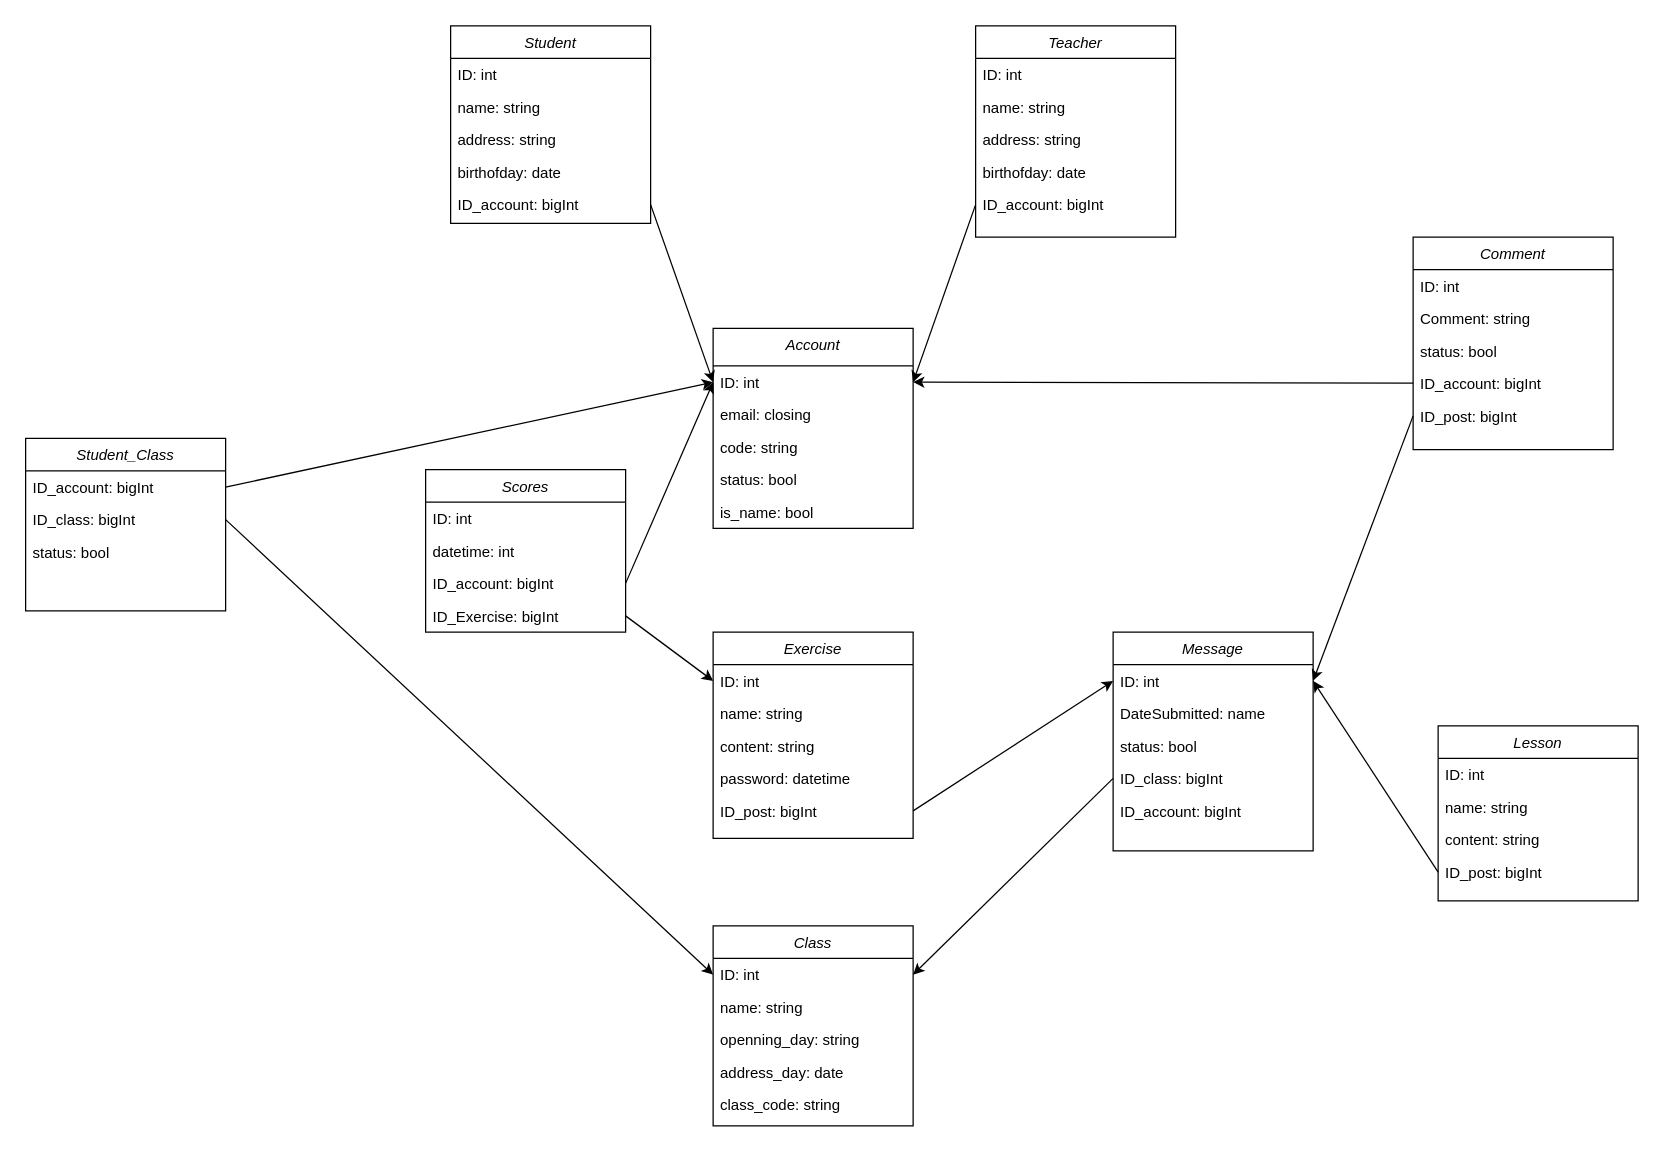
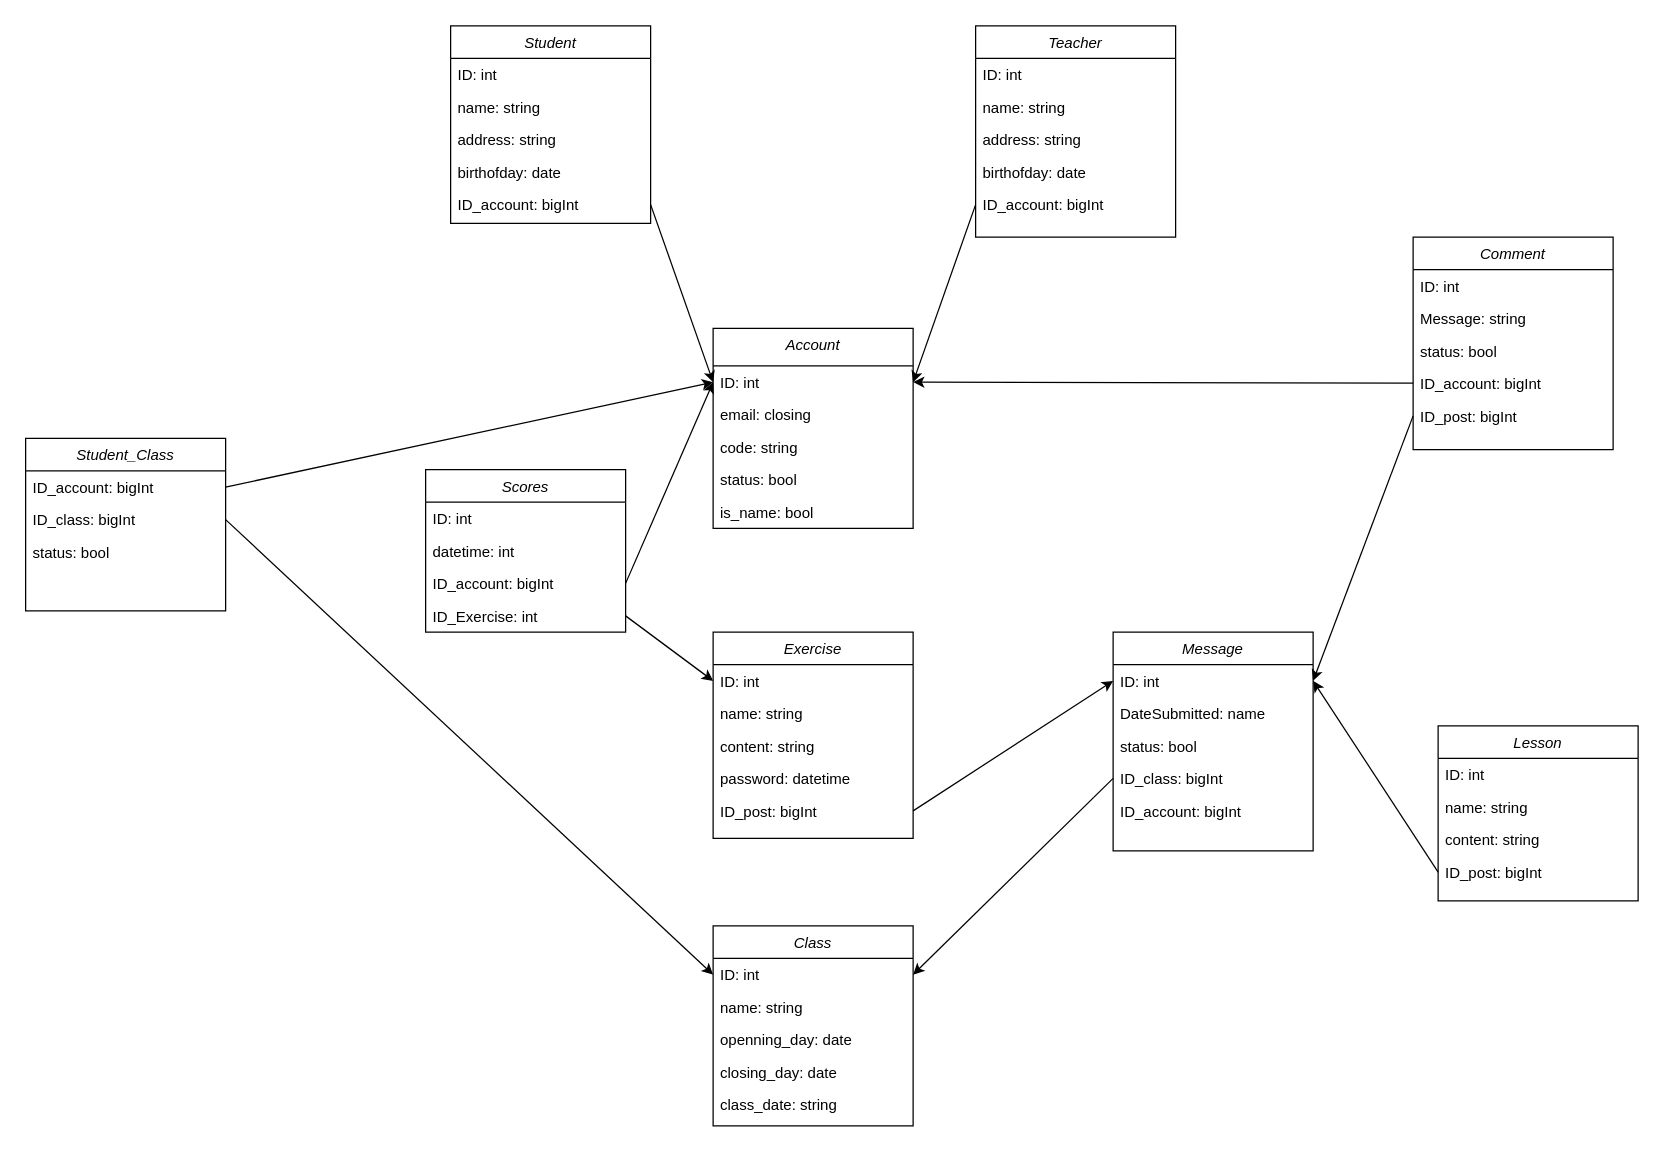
- <mxCell id="62" value="Comment: string" style="text;align=left;verticalAlign=top;spacingLeft=4;spacingRight=4;overflow=hidden;rotatable=0;points=[[0,0.5],[1,0.5]];portConstraint=eastwest;rounded=0;shadow=0;html=0;" parent="60" vertex="1"><mxGeometry y="52" width="160" height="26" as="geometry" /></mxCell>
+ <mxCell id="62" value="Message: string" style="text;align=left;verticalAlign=top;spacingLeft=4;spacingRight=4;overflow=hidden;rotatable=0;points=[[0,0.5],[1,0.5]];portConstraint=eastwest;rounded=0;shadow=0;html=0;" parent="60" vertex="1"><mxGeometry y="52" width="160" height="26" as="geometry" /></mxCell>
- <mxCell id="47" value="ID_Exercise: bigInt" style="text;align=left;verticalAlign=top;spacingLeft=4;spacingRight=4;overflow=hidden;rotatable=0;points=[[0,0.5],[1,0.5]];portConstraint=eastwest;" parent="43" vertex="1"><mxGeometry y="104" width="160" height="26" as="geometry" /></mxCell>
+ <mxCell id="47" value="ID_Exercise: int" style="text;align=left;verticalAlign=top;spacingLeft=4;spacingRight=4;overflow=hidden;rotatable=0;points=[[0,0.5],[1,0.5]];portConstraint=eastwest;" parent="43" vertex="1"><mxGeometry y="104" width="160" height="26" as="geometry" /></mxCell>
- <mxCell id="11" value="openning_day: string" style="text;align=left;verticalAlign=top;spacingLeft=4;spacingRight=4;overflow=hidden;rotatable=0;points=[[0,0.5],[1,0.5]];portConstraint=eastwest;" parent="8" vertex="1"><mxGeometry y="78" width="160" height="26" as="geometry" /></mxCell>
+ <mxCell id="11" value="openning_day: date" style="text;align=left;verticalAlign=top;spacingLeft=4;spacingRight=4;overflow=hidden;rotatable=0;points=[[0,0.5],[1,0.5]];portConstraint=eastwest;" parent="8" vertex="1"><mxGeometry y="78" width="160" height="26" as="geometry" /></mxCell>
- <mxCell id="12" value="address_day: date" style="text;align=left;verticalAlign=top;spacingLeft=4;spacingRight=4;overflow=hidden;rotatable=0;points=[[0,0.5],[1,0.5]];portConstraint=eastwest;" parent="8" vertex="1"><mxGeometry y="104" width="160" height="26" as="geometry" /></mxCell>
+ <mxCell id="12" value="closing_day: date" style="text;align=left;verticalAlign=top;spacingLeft=4;spacingRight=4;overflow=hidden;rotatable=0;points=[[0,0.5],[1,0.5]];portConstraint=eastwest;" parent="8" vertex="1"><mxGeometry y="104" width="160" height="26" as="geometry" /></mxCell>
- <mxCell id="13" value="class_code: string" style="text;align=left;verticalAlign=top;spacingLeft=4;spacingRight=4;overflow=hidden;rotatable=0;points=[[0,0.5],[1,0.5]];portConstraint=eastwest;" parent="8" vertex="1"><mxGeometry y="130" width="160" height="26" as="geometry" /></mxCell>
+ <mxCell id="13" value="class_date: string" style="text;align=left;verticalAlign=top;spacingLeft=4;spacingRight=4;overflow=hidden;rotatable=0;points=[[0,0.5],[1,0.5]];portConstraint=eastwest;" parent="8" vertex="1"><mxGeometry y="130" width="160" height="26" as="geometry" /></mxCell>
